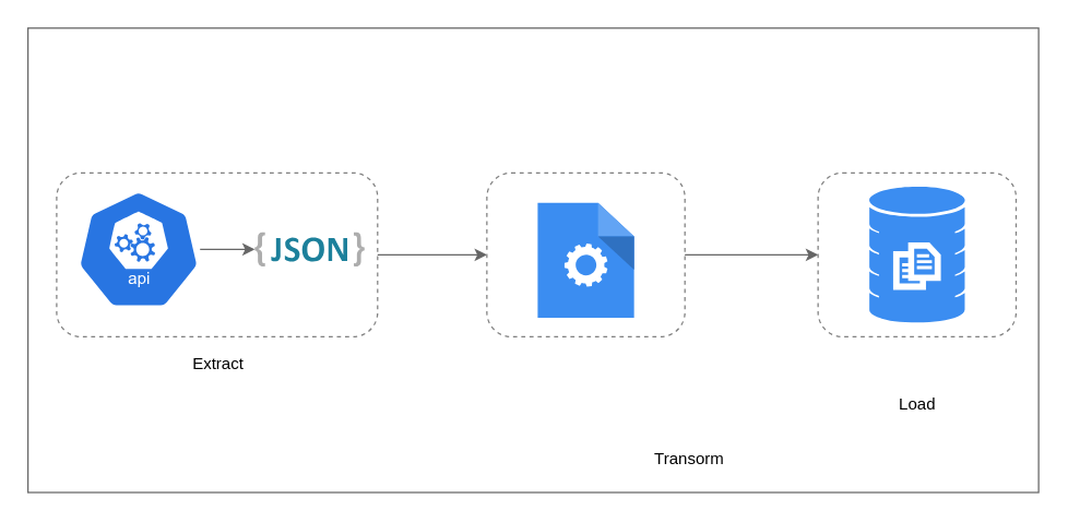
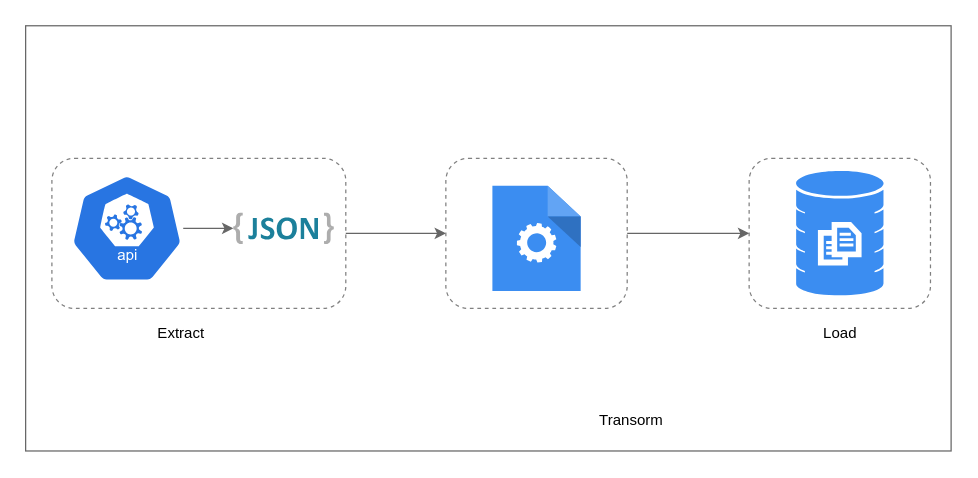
- <mxCell id="13" value="Extract" style="text;html=1;align=center;verticalAlign=middle;resizable=0;points=[];autosize=1;" vertex="1" parent="1"><mxGeometry x="133.5" y="256" width="50" height="20" as="geometry" /></mxCell>
+ <mxCell id="13" value="Extract" style="text;html=1;align=center;verticalAlign=middle;resizable=0;points=[];autosize=1;" vertex="1" parent="1"><mxGeometry x="118.5" y="256" width="50" height="20" as="geometry" /></mxCell>
- <mxCell id="15" value="Load" style="text;html=1;align=center;verticalAlign=middle;resizable=0;points=[];autosize=1;" vertex="1" parent="1"><mxGeometry x="651" y="286" width="40" height="20" as="geometry" /></mxCell>
+ <mxCell id="15" value="Load" style="text;html=1;align=center;verticalAlign=middle;resizable=0;points=[];autosize=1;" vertex="1" parent="1"><mxGeometry x="651" y="256" width="40" height="20" as="geometry" /></mxCell>
